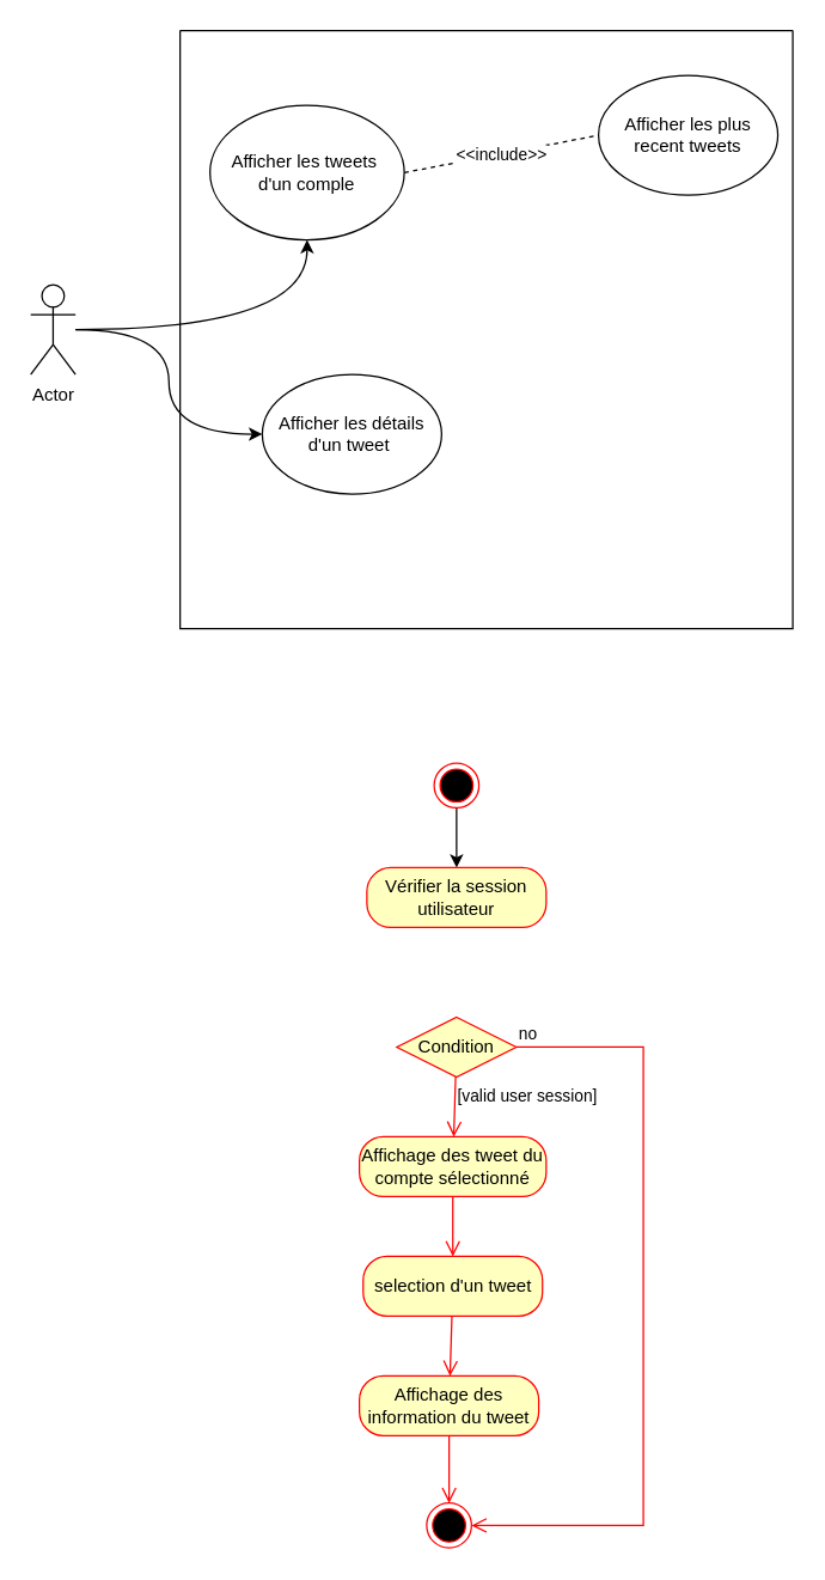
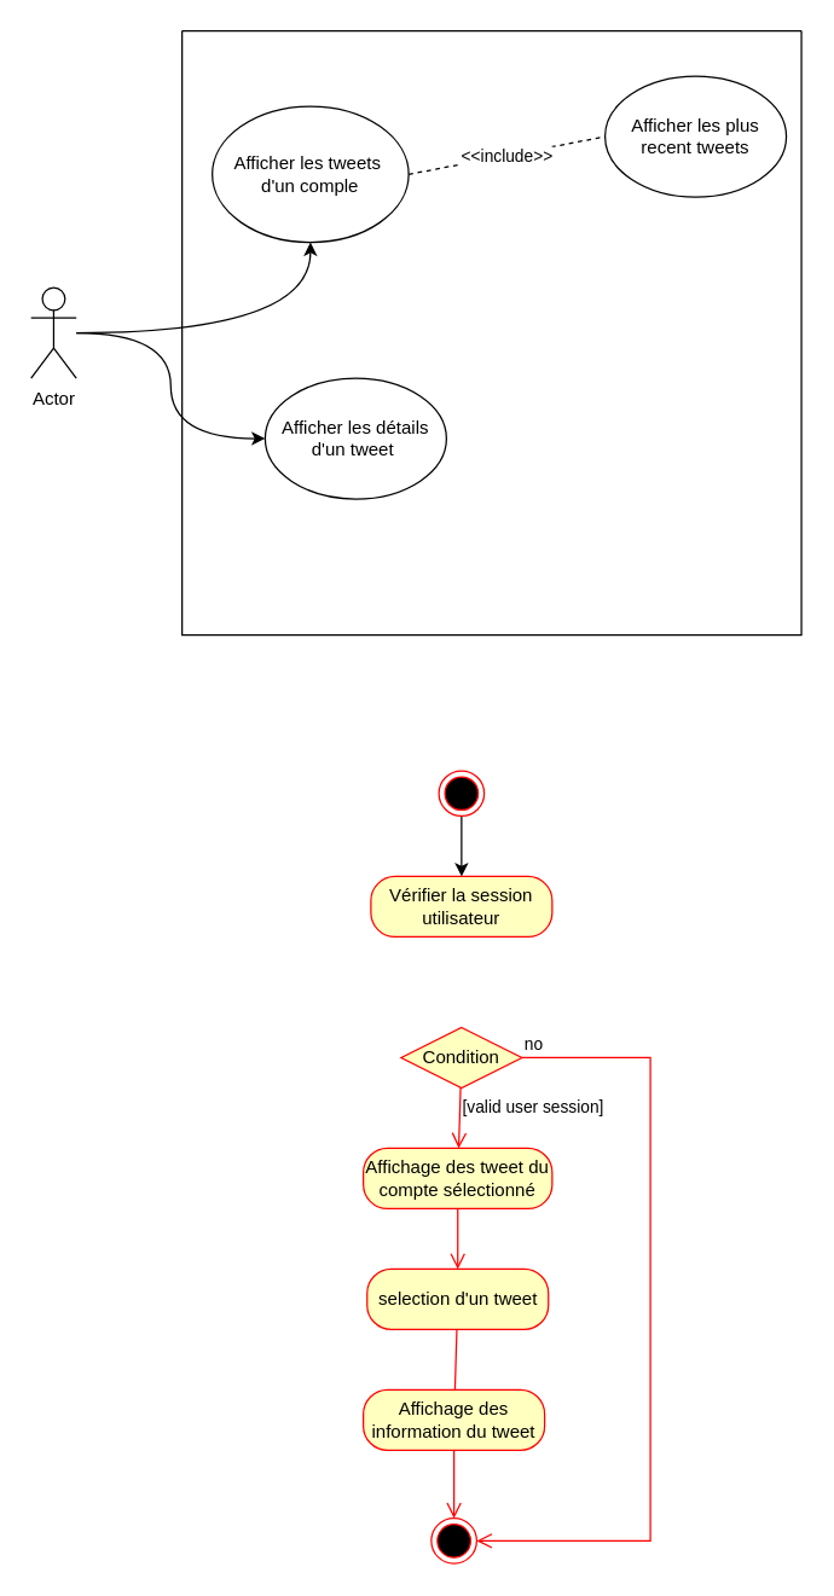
- <mxCell id="19" value="" style="html=1;verticalAlign=bottom;endArrow=open;endSize=8;strokeColor=#ff0000;rounded=0;" edge="1" source="18" parent="1" target="20"><mxGeometry relative="1" as="geometry"><mxPoint x="305" y="940" as="targetPoint" /></mxGeometry></mxCell>
+ <mxCell id="19" value="" style="html=1;verticalAlign=bottom;endArrow=none;endSize=8;strokeColor=#ff0000;rounded=0;" edge="1" source="18" parent="1" target="20"><mxGeometry relative="1" as="geometry"><mxPoint x="305" y="940" as="targetPoint" /></mxGeometry></mxCell>
